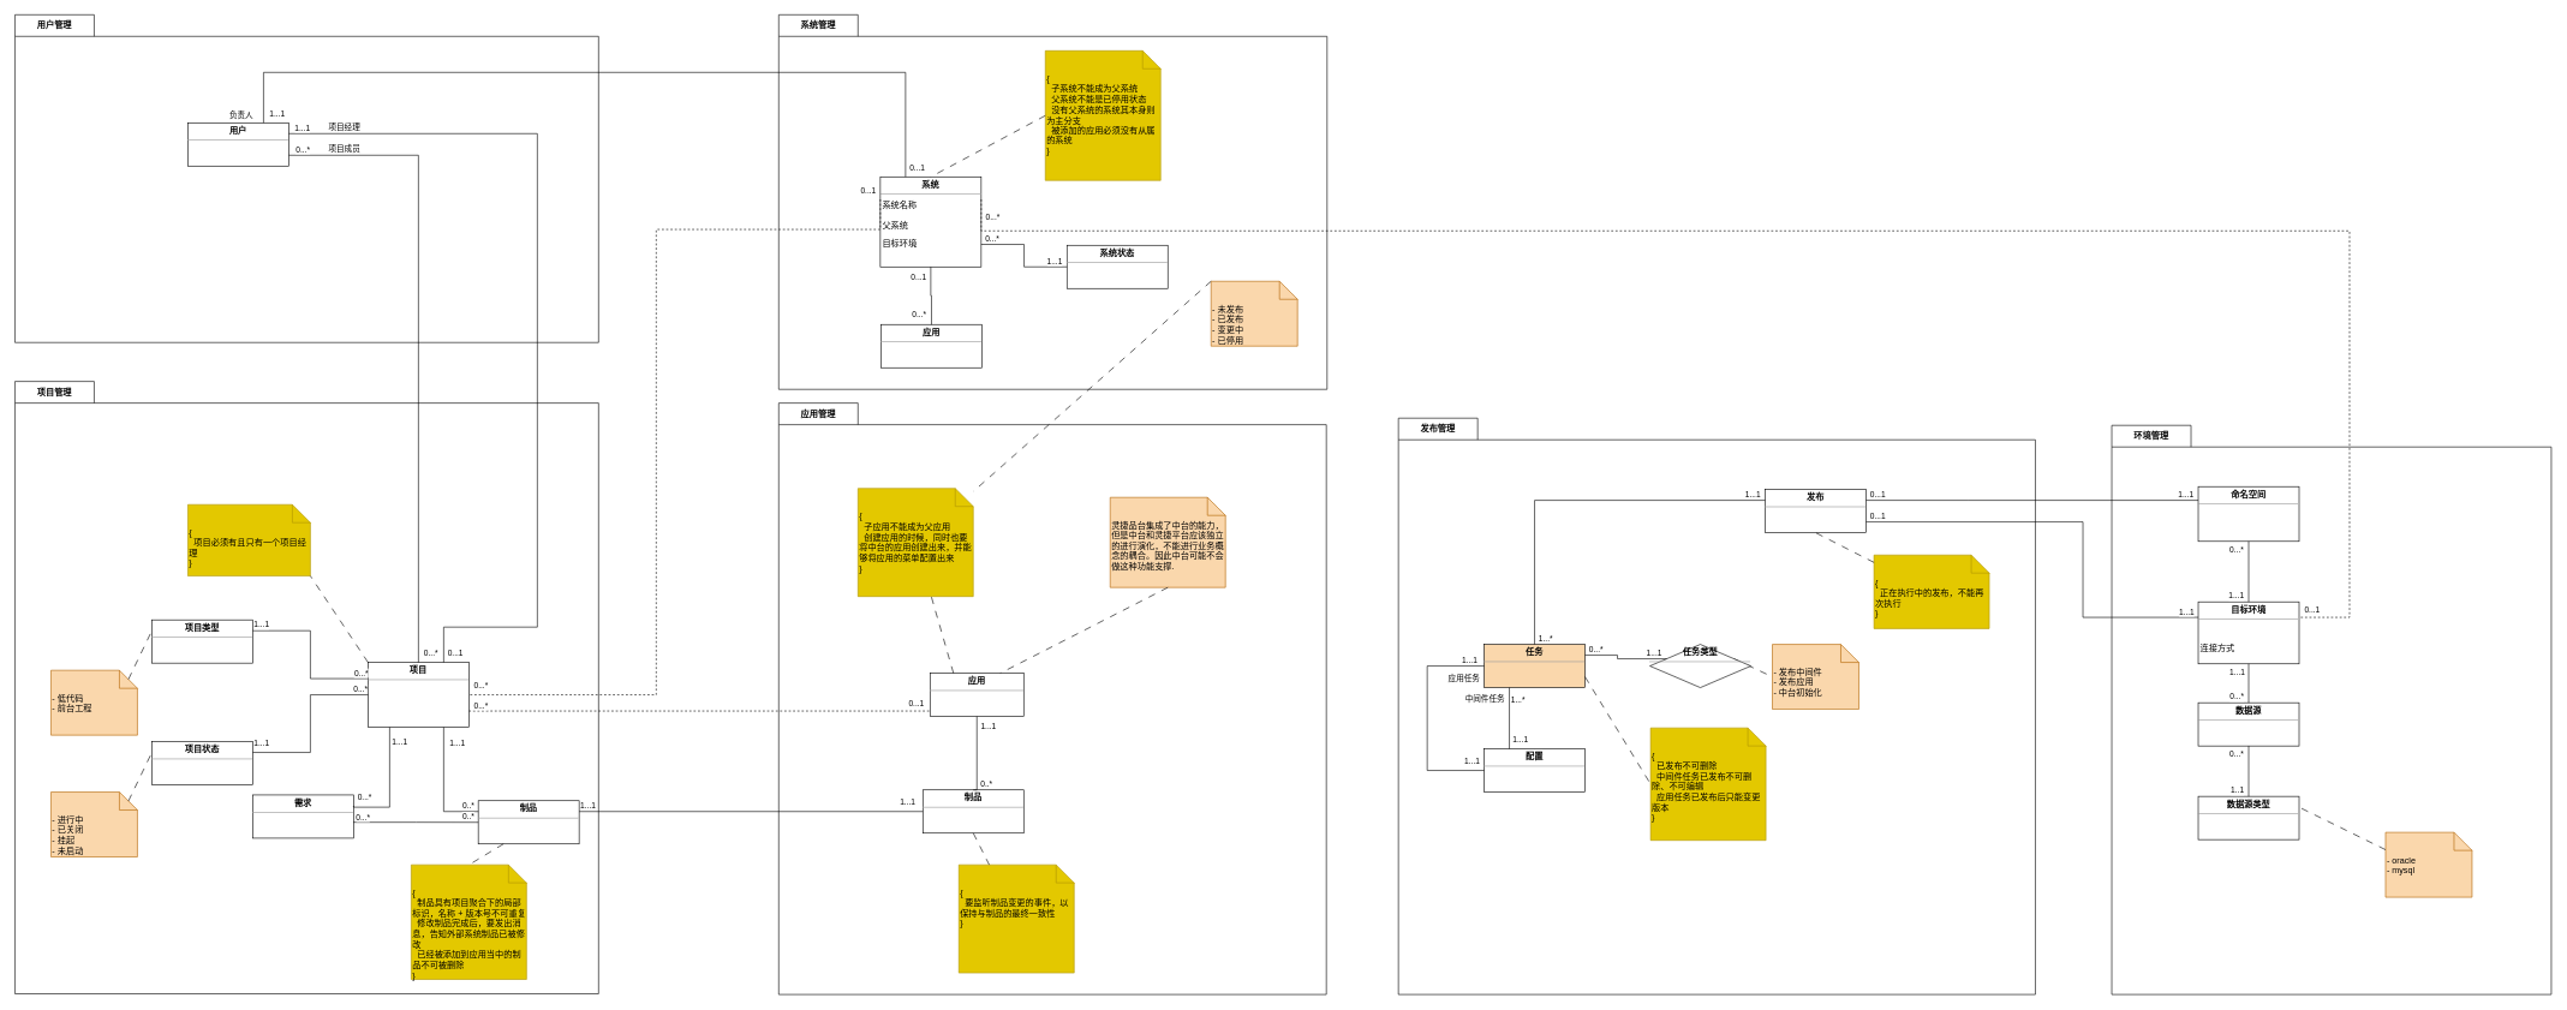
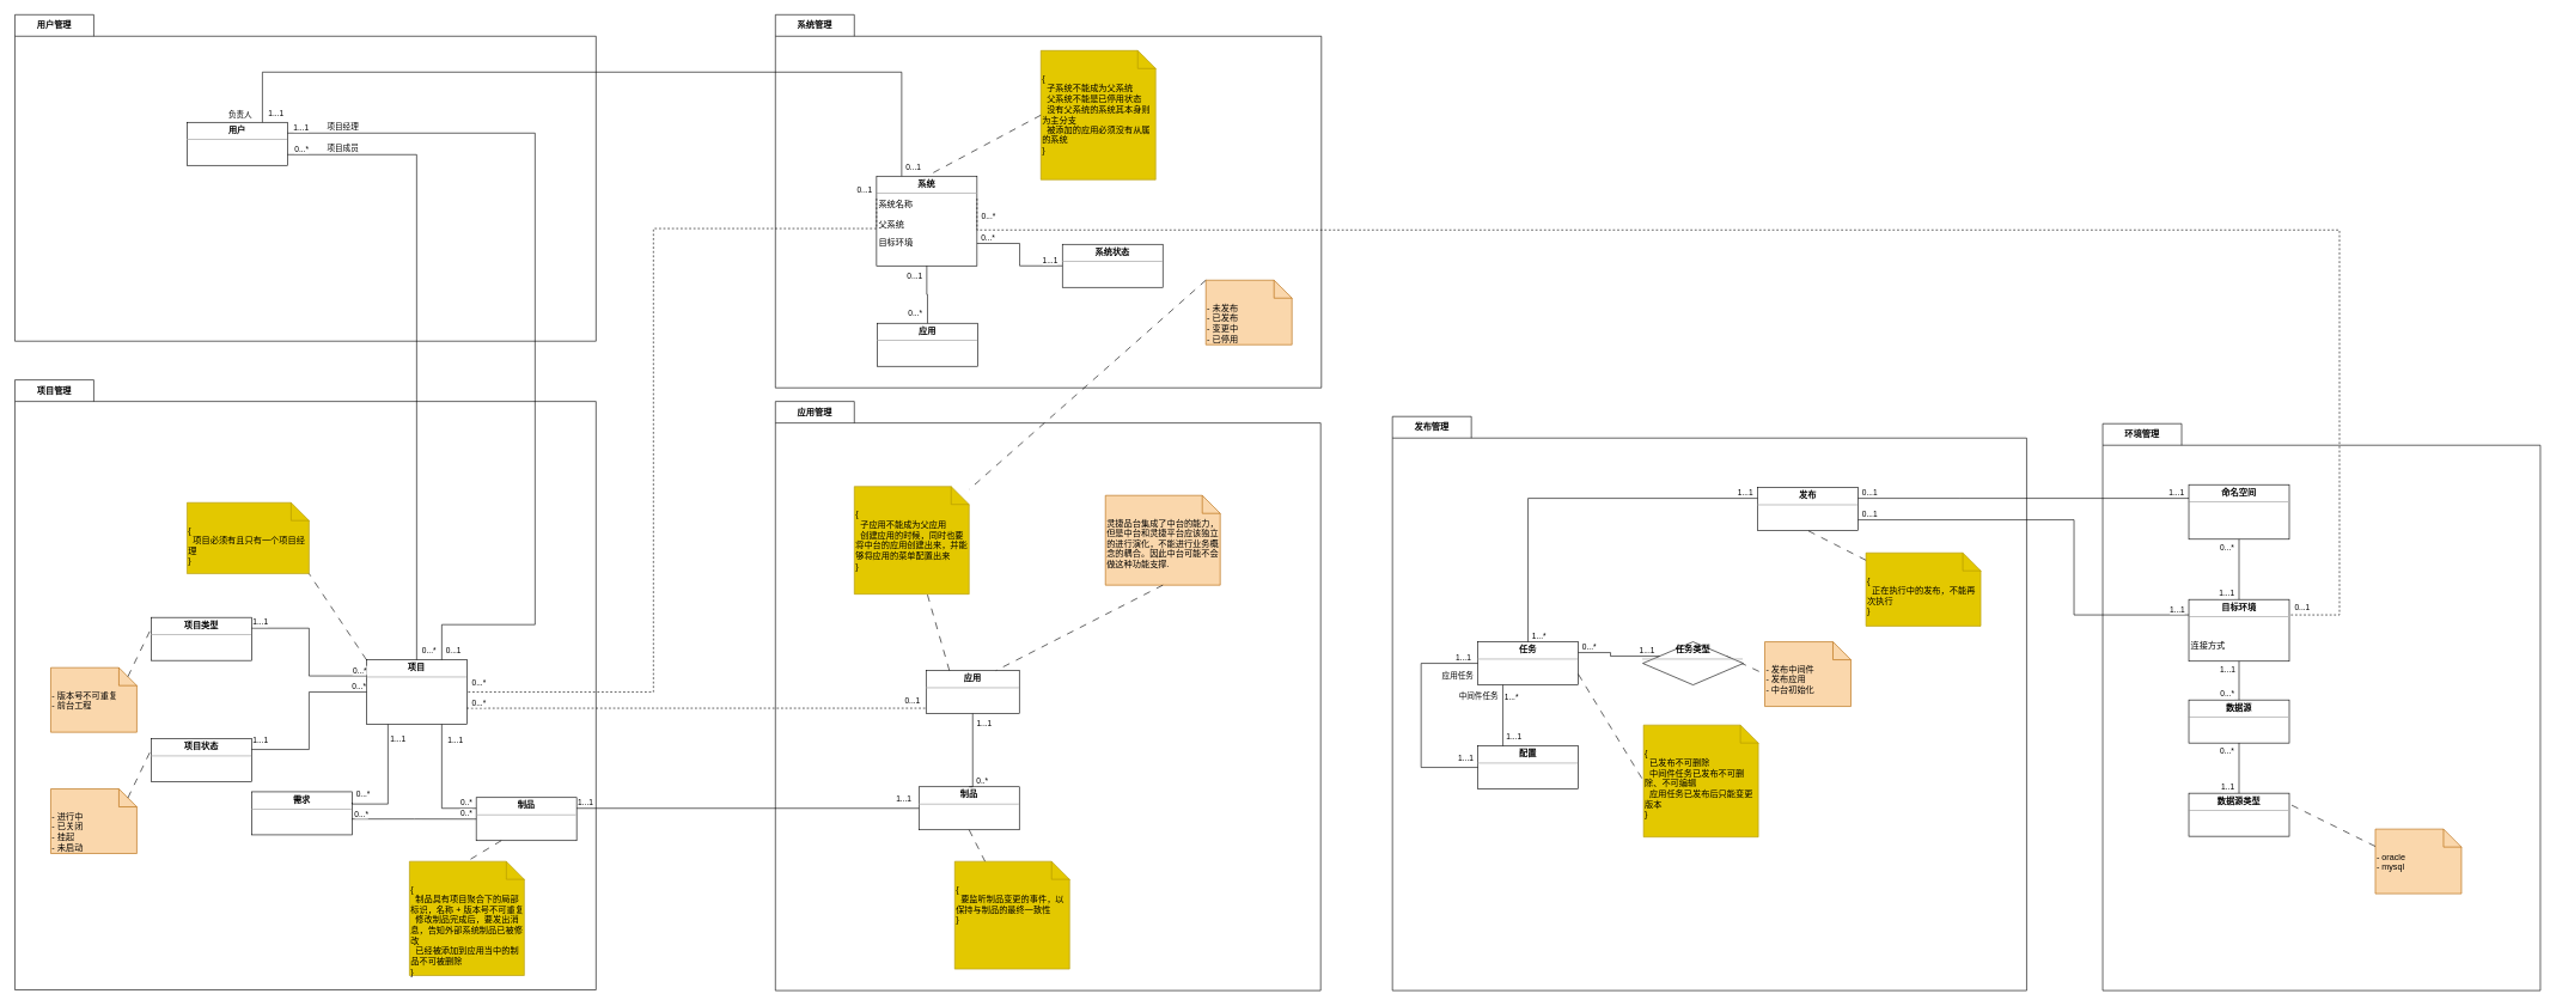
- <mxCell id="101" value="&lt;p style=&quot;margin:0px;margin-top:4px;text-align:center;&quot;&gt;&lt;b&gt;任务&lt;/b&gt;&lt;/p&gt;&lt;hr size=&quot;1&quot;&gt;&lt;div style=&quot;height:2px;&quot;&gt;&lt;/div&gt;" style="verticalAlign=top;align=left;overflow=fill;fontSize=12;fontFamily=Helvetica;html=1;whiteSpace=wrap;fillColor=#fad7ac;" vertex="1" parent="1"><mxGeometry x="2059" y="894" width="140" height="60" as="geometry" /></mxCell>
+ <mxCell id="101" value="&lt;p style=&quot;margin:0px;margin-top:4px;text-align:center;&quot;&gt;&lt;b&gt;任务&lt;/b&gt;&lt;/p&gt;&lt;hr size=&quot;1&quot;&gt;&lt;div style=&quot;height:2px;&quot;&gt;&lt;/div&gt;" style="verticalAlign=top;align=left;overflow=fill;fontSize=12;fontFamily=Helvetica;html=1;whiteSpace=wrap;" vertex="1" parent="1"><mxGeometry x="2059" y="894" width="140" height="60" as="geometry" /></mxCell>
- <mxCell id="40" value="- 低代码&lt;br&gt;- 前台工程" style="shape=note2;boundedLbl=1;whiteSpace=wrap;html=1;size=25;verticalAlign=top;align=left;fillColor=#fad7ac;strokeColor=#b46504;" vertex="1" parent="1"><mxGeometry x="70" y="930" width="120" height="90" as="geometry" /></mxCell>
+ <mxCell id="40" value="- 版本号不可重复&lt;br&gt;- 前台工程" style="shape=note2;boundedLbl=1;whiteSpace=wrap;html=1;size=25;verticalAlign=top;align=left;fillColor=#fad7ac;strokeColor=#b46504;" vertex="1" parent="1"><mxGeometry x="70" y="930" width="120" height="90" as="geometry" /></mxCell>
